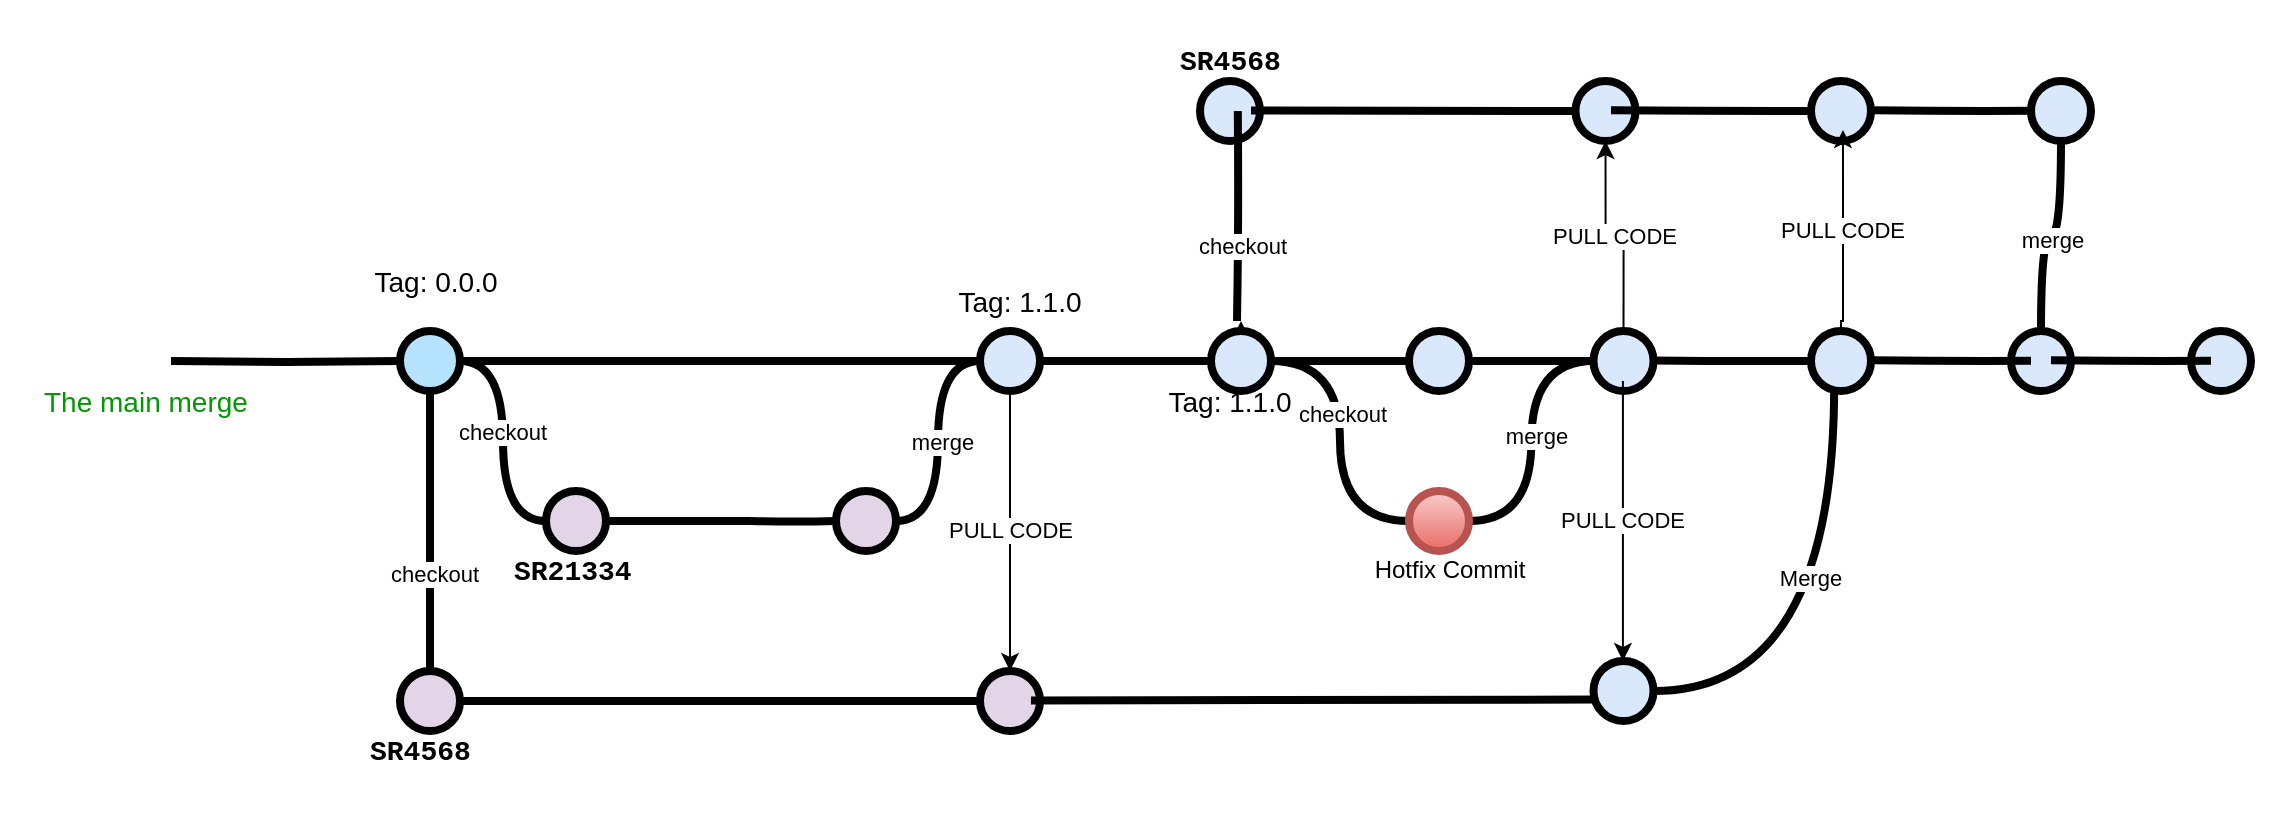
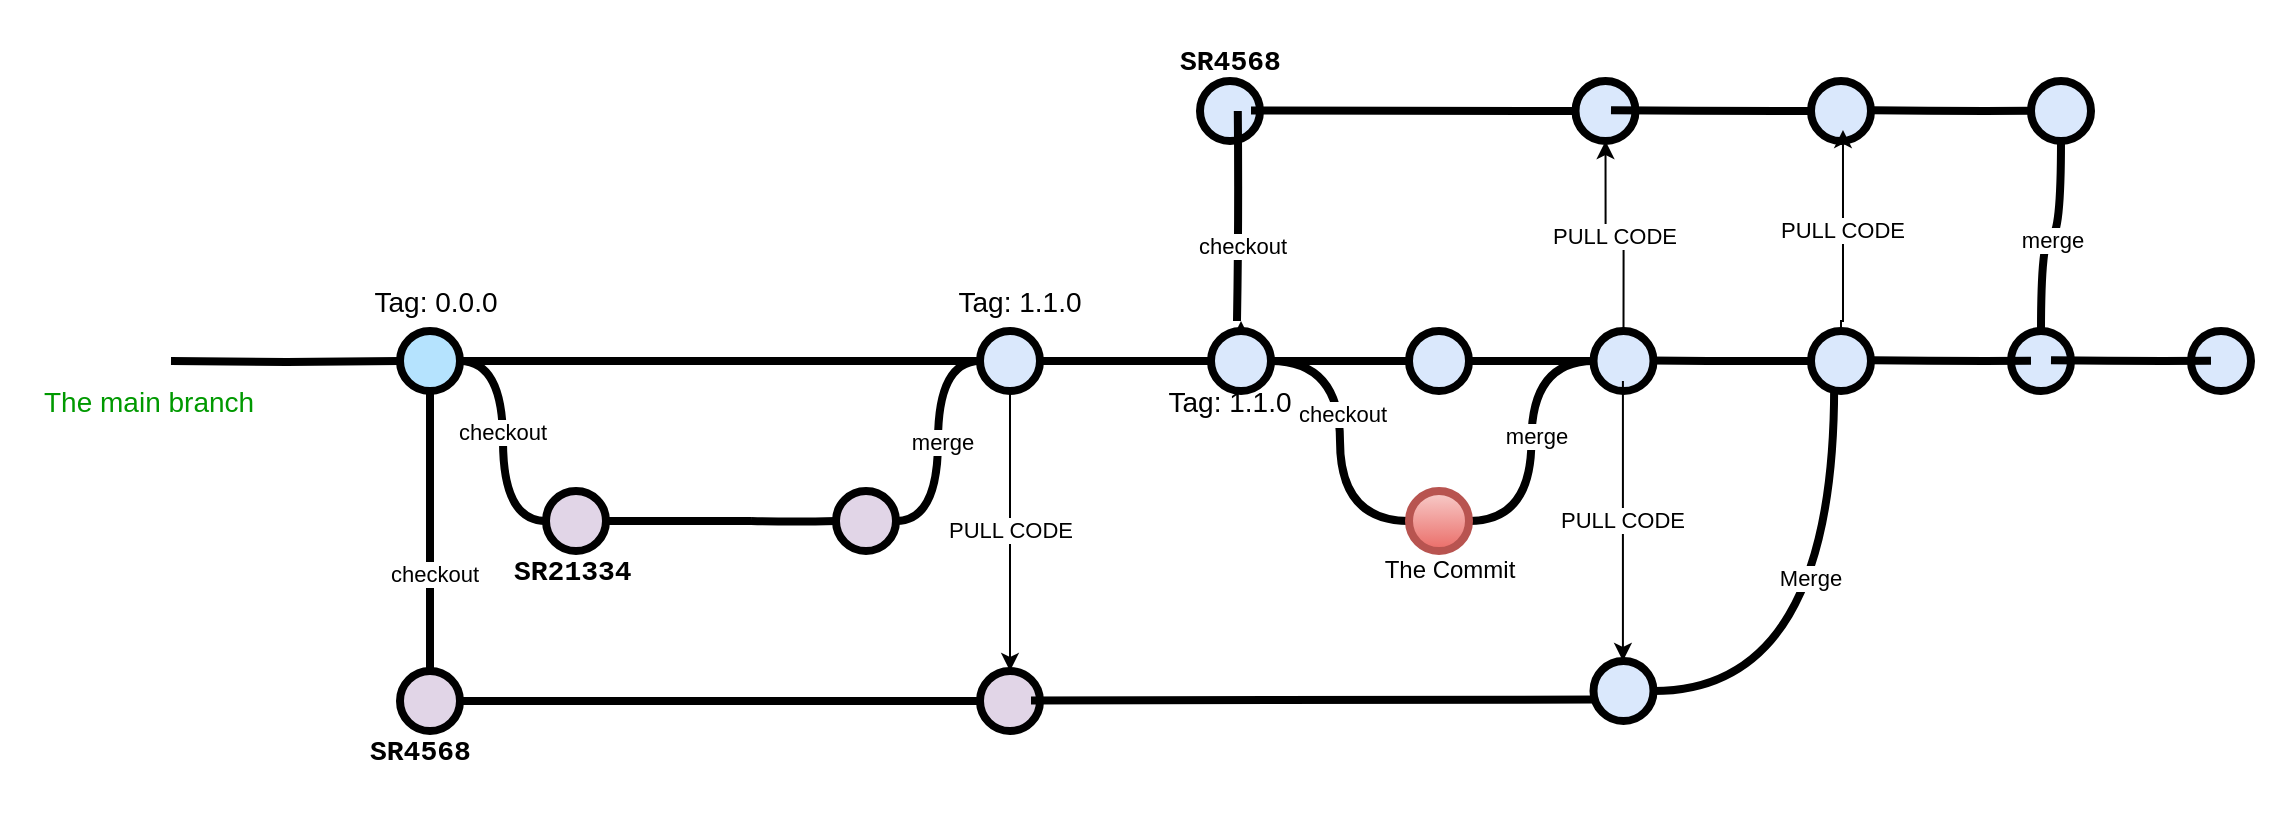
- <mxCell id="26" value="Tag: 0.0.0" style="text;html=1;strokeColor=none;fillColor=none;align=center;verticalAlign=middle;whiteSpace=wrap;overflow=hidden;fontSize=14;" parent="1" vertex="1"><mxGeometry x="183.38" y="130" width="70" height="20" as="geometry" /></mxCell>
+ <mxCell id="26" value="Tag: 0.0.0" style="text;html=1;strokeColor=none;fillColor=none;align=center;verticalAlign=middle;whiteSpace=wrap;overflow=hidden;fontSize=14;" parent="1" vertex="1"><mxGeometry x="183.38" y="140" width="70" height="20" as="geometry" /></mxCell>
- <mxCell id="25" value="The main merge&lt;br&gt;" style="text;html=1;strokeColor=none;fillColor=none;align=left;verticalAlign=middle;whiteSpace=wrap;overflow=hidden;fontSize=14;fontStyle=0;fontColor=#009900;" parent="1" vertex="1"><mxGeometry x="20.25" y="190" width="132.25" height="20" as="geometry" /></mxCell>
+ <mxCell id="25" value="The main branch&lt;br&gt;" style="text;html=1;strokeColor=none;fillColor=none;align=left;verticalAlign=middle;whiteSpace=wrap;overflow=hidden;fontSize=14;fontStyle=0;fontColor=#009900;" parent="1" vertex="1"><mxGeometry x="20.25" y="190" width="132.25" height="20" as="geometry" /></mxCell>
- <mxCell id="31" value="Hotfix Commit" style="text;html=1;strokeColor=none;fillColor=none;align=center;verticalAlign=middle;whiteSpace=wrap;overflow=hidden;" parent="1" vertex="1"><mxGeometry x="684.5" y="270" width="80" height="30" as="geometry" /></mxCell>
+ <mxCell id="31" value="The Commit" style="text;html=1;strokeColor=none;fillColor=none;align=center;verticalAlign=middle;whiteSpace=wrap;overflow=hidden;" parent="1" vertex="1"><mxGeometry x="684.5" y="270" width="80" height="30" as="geometry" /></mxCell>
